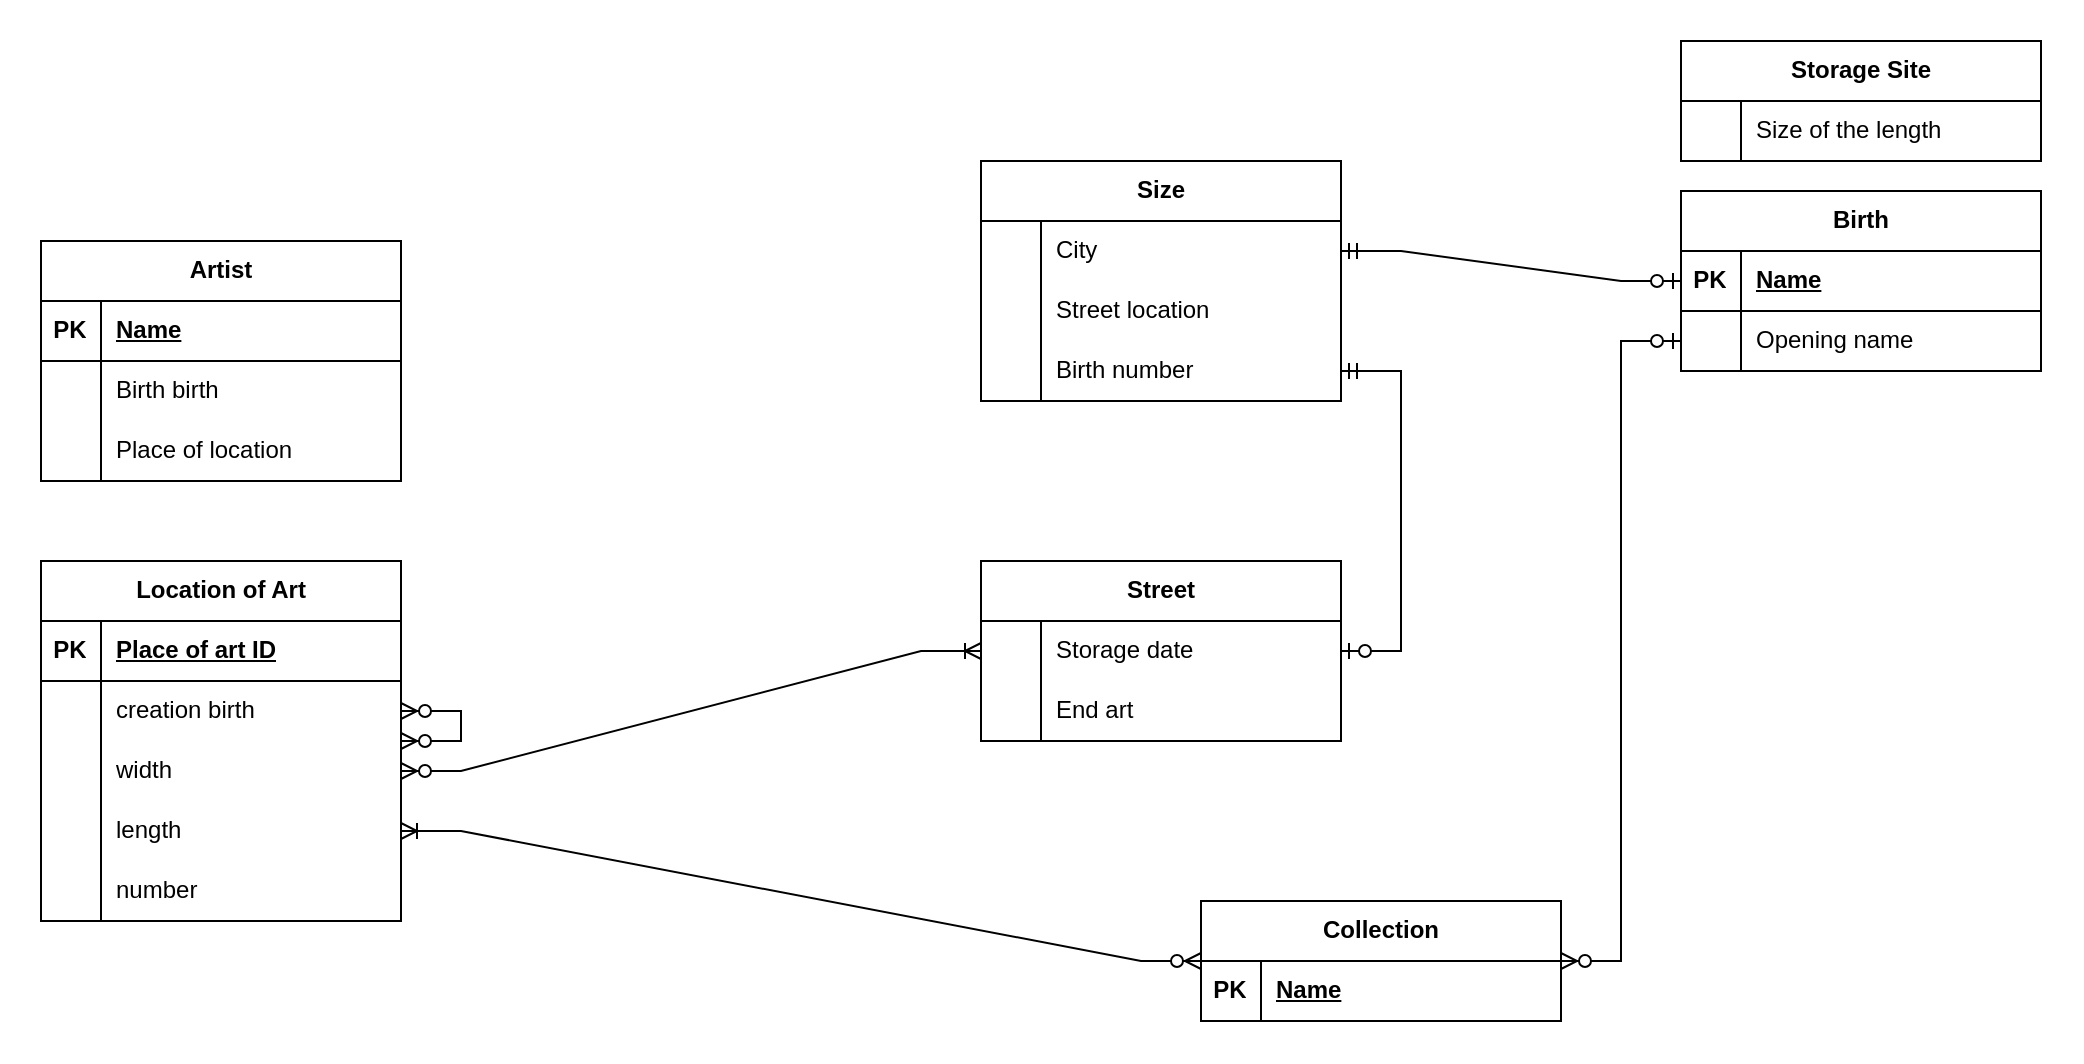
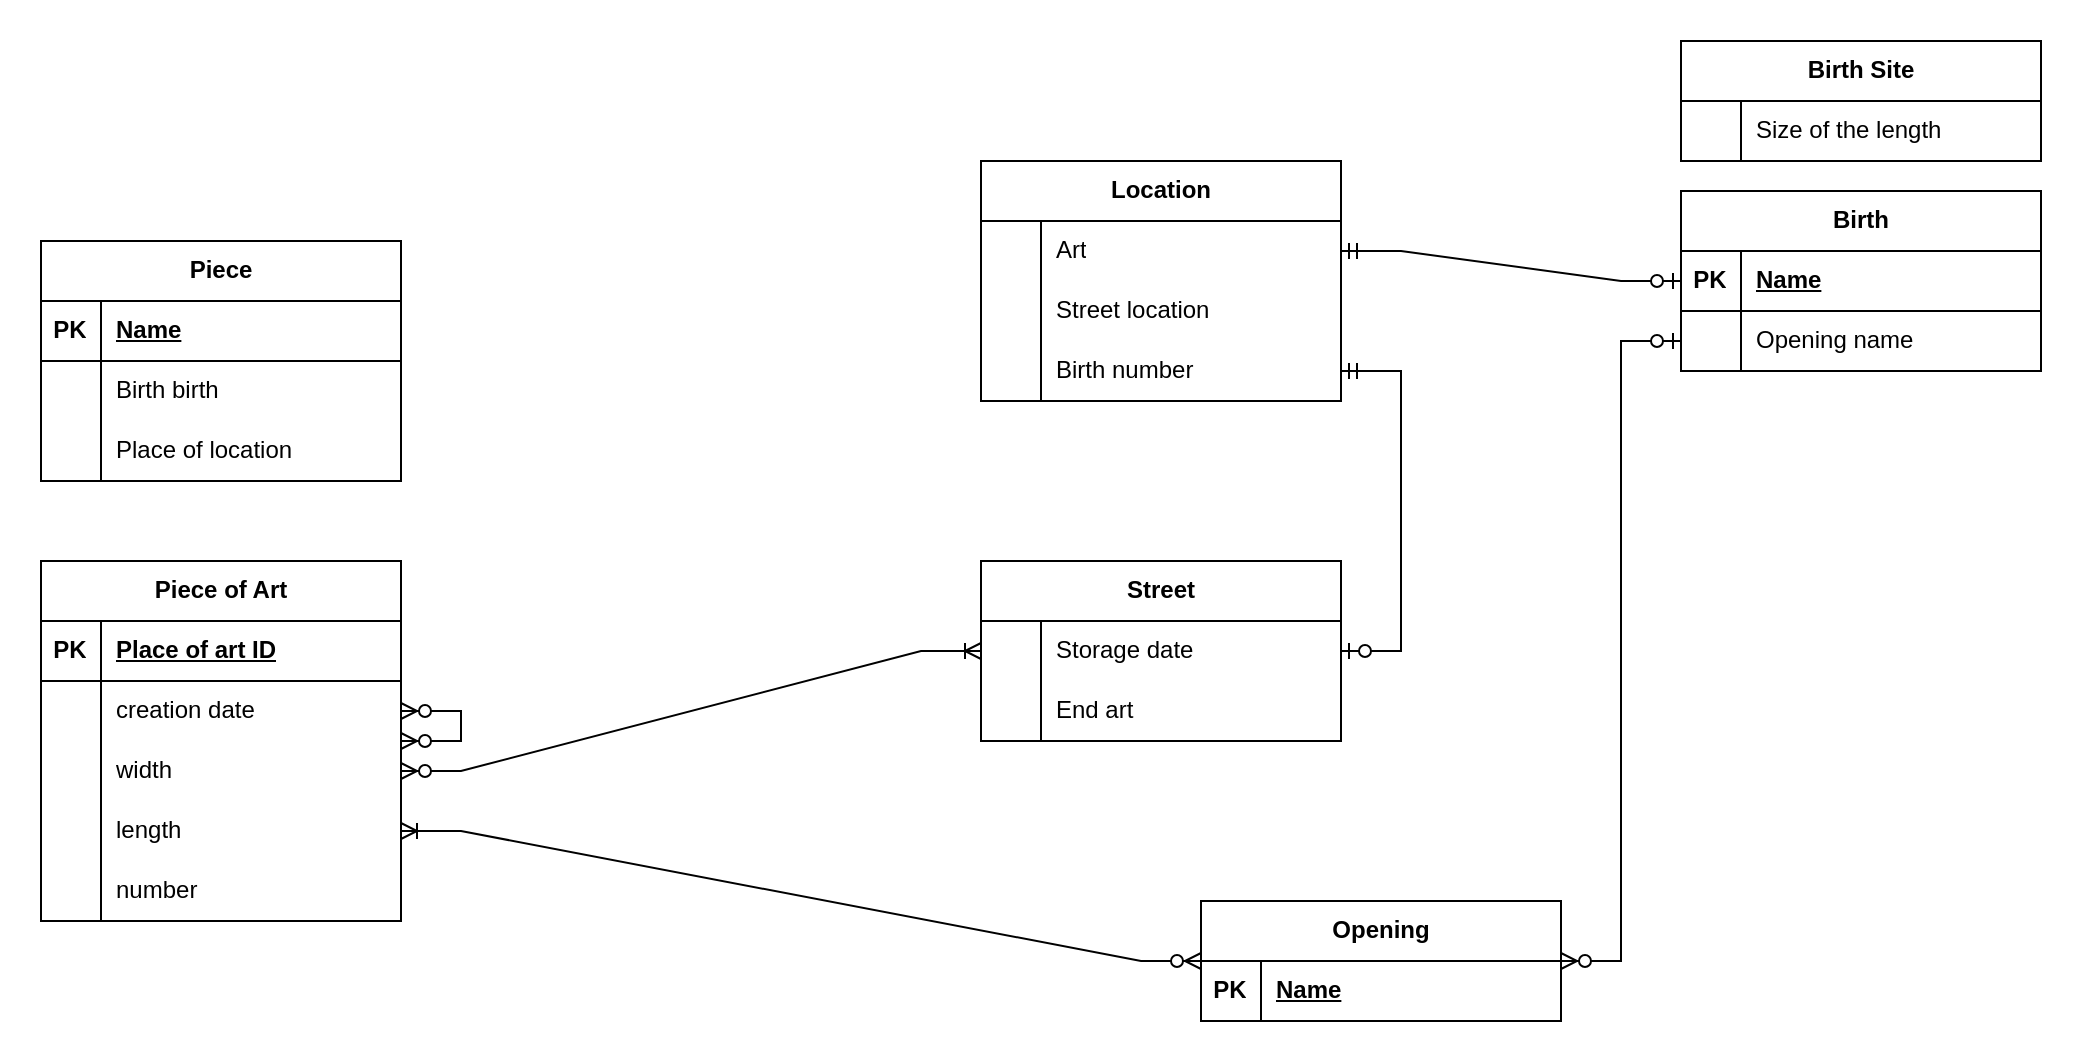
- <mxCell id="56" value="Storage Site" style="shape=table;startSize=30;container=1;collapsible=1;childLayout=tableLayout;fixedRows=1;rowLines=0;fontStyle=1;align=center;resizeLast=1;html=1;" parent="1" vertex="1"><mxGeometry x="840" y="20" width="180" height="60" as="geometry" /></mxCell>
+ <mxCell id="56" value="Birth Site" style="shape=table;startSize=30;container=1;collapsible=1;childLayout=tableLayout;fixedRows=1;rowLines=0;fontStyle=1;align=center;resizeLast=1;html=1;" parent="1" vertex="1"><mxGeometry x="840" y="20" width="180" height="60" as="geometry" /></mxCell>
- <mxCell id="46" value="Size" style="shape=table;startSize=30;container=1;collapsible=1;childLayout=tableLayout;fixedRows=1;rowLines=0;fontStyle=1;align=center;resizeLast=1;html=1;" parent="1" vertex="1"><mxGeometry x="490" y="80" width="180" height="120" as="geometry" /></mxCell>
+ <mxCell id="46" value="Location" style="shape=table;startSize=30;container=1;collapsible=1;childLayout=tableLayout;fixedRows=1;rowLines=0;fontStyle=1;align=center;resizeLast=1;html=1;" parent="1" vertex="1"><mxGeometry x="490" y="80" width="180" height="120" as="geometry" /></mxCell>
- <mxCell id="49" value="City" style="shape=partialRectangle;connectable=0;fillColor=none;top=0;left=0;bottom=0;right=0;align=left;spacingLeft=6;overflow=hidden;whiteSpace=wrap;html=1;" parent="47" vertex="1"><mxGeometry x="30" width="150" height="30" as="geometry"><mxRectangle width="150" height="30" as="alternateBounds" /></mxGeometry></mxCell>
+ <mxCell id="49" value="Art" style="shape=partialRectangle;connectable=0;fillColor=none;top=0;left=0;bottom=0;right=0;align=left;spacingLeft=6;overflow=hidden;whiteSpace=wrap;html=1;" parent="47" vertex="1"><mxGeometry x="30" width="150" height="30" as="geometry"><mxRectangle width="150" height="30" as="alternateBounds" /></mxGeometry></mxCell>
- <mxCell id="18" value="Artist" style="shape=table;startSize=30;container=1;collapsible=1;childLayout=tableLayout;fixedRows=1;rowLines=0;fontStyle=1;align=center;resizeLast=1;html=1;" parent="1" vertex="1"><mxGeometry x="20" y="120" width="180" height="120" as="geometry" /></mxCell>
+ <mxCell id="18" value="Piece" style="shape=table;startSize=30;container=1;collapsible=1;childLayout=tableLayout;fixedRows=1;rowLines=0;fontStyle=1;align=center;resizeLast=1;html=1;" parent="1" vertex="1"><mxGeometry x="20" y="120" width="180" height="120" as="geometry" /></mxCell>
- <mxCell id="2" value="Location of Art" style="shape=table;startSize=30;container=1;collapsible=1;childLayout=tableLayout;fixedRows=1;rowLines=0;fontStyle=1;align=center;resizeLast=1;html=1;" parent="1" vertex="1"><mxGeometry x="20" y="280" width="180" height="180" as="geometry" /></mxCell>
+ <mxCell id="2" value="Piece of Art" style="shape=table;startSize=30;container=1;collapsible=1;childLayout=tableLayout;fixedRows=1;rowLines=0;fontStyle=1;align=center;resizeLast=1;html=1;" parent="1" vertex="1"><mxGeometry x="20" y="280" width="180" height="180" as="geometry" /></mxCell>
- <mxCell id="8" value="creation birth" style="shape=partialRectangle;connectable=0;fillColor=none;top=0;left=0;bottom=0;right=0;align=left;spacingLeft=6;overflow=hidden;whiteSpace=wrap;html=1;" parent="6" vertex="1"><mxGeometry x="30" width="150" height="30" as="geometry"><mxRectangle width="150" height="30" as="alternateBounds" /></mxGeometry></mxCell>
+ <mxCell id="8" value="creation date" style="shape=partialRectangle;connectable=0;fillColor=none;top=0;left=0;bottom=0;right=0;align=left;spacingLeft=6;overflow=hidden;whiteSpace=wrap;html=1;" parent="6" vertex="1"><mxGeometry x="30" width="150" height="30" as="geometry"><mxRectangle width="150" height="30" as="alternateBounds" /></mxGeometry></mxCell>
- <mxCell id="28" value="Collection" style="shape=table;startSize=30;container=1;collapsible=1;childLayout=tableLayout;fixedRows=1;rowLines=0;fontStyle=1;align=center;resizeLast=1;html=1;" parent="1" vertex="1"><mxGeometry x="600" y="450" width="180" height="60" as="geometry" /></mxCell>
+ <mxCell id="28" value="Opening" style="shape=table;startSize=30;container=1;collapsible=1;childLayout=tableLayout;fixedRows=1;rowLines=0;fontStyle=1;align=center;resizeLast=1;html=1;" parent="1" vertex="1"><mxGeometry x="600" y="450" width="180" height="60" as="geometry" /></mxCell>
